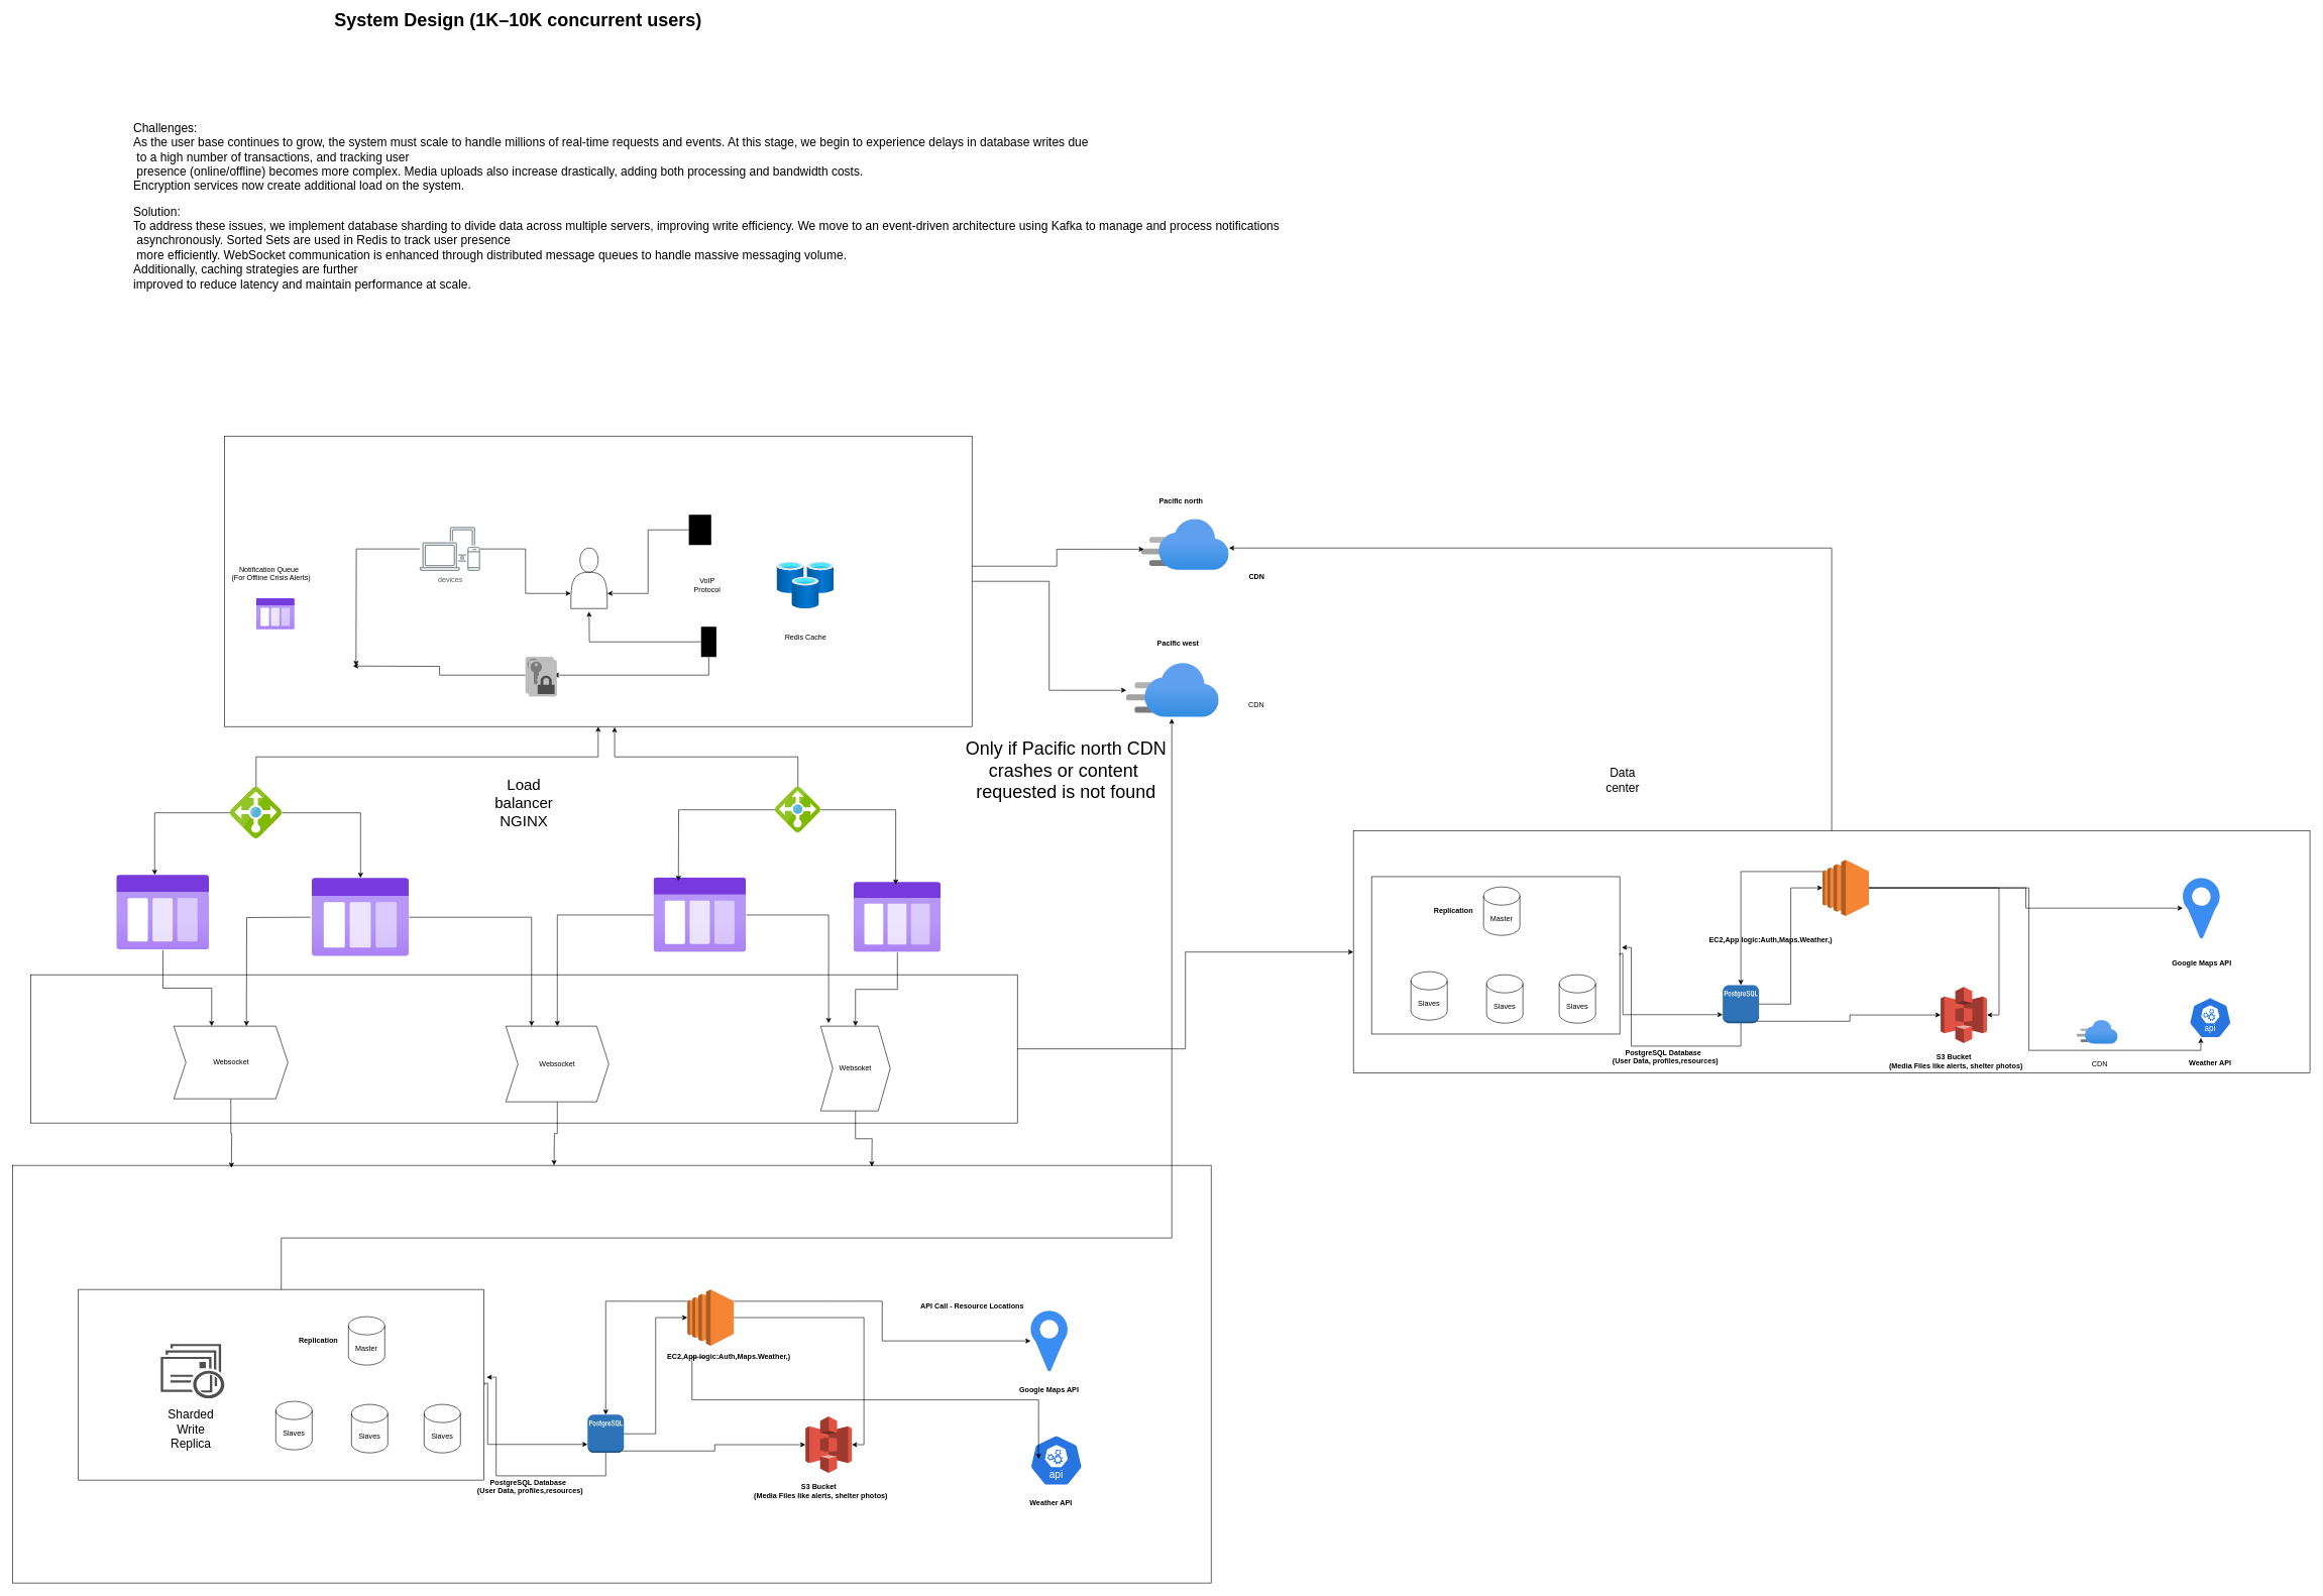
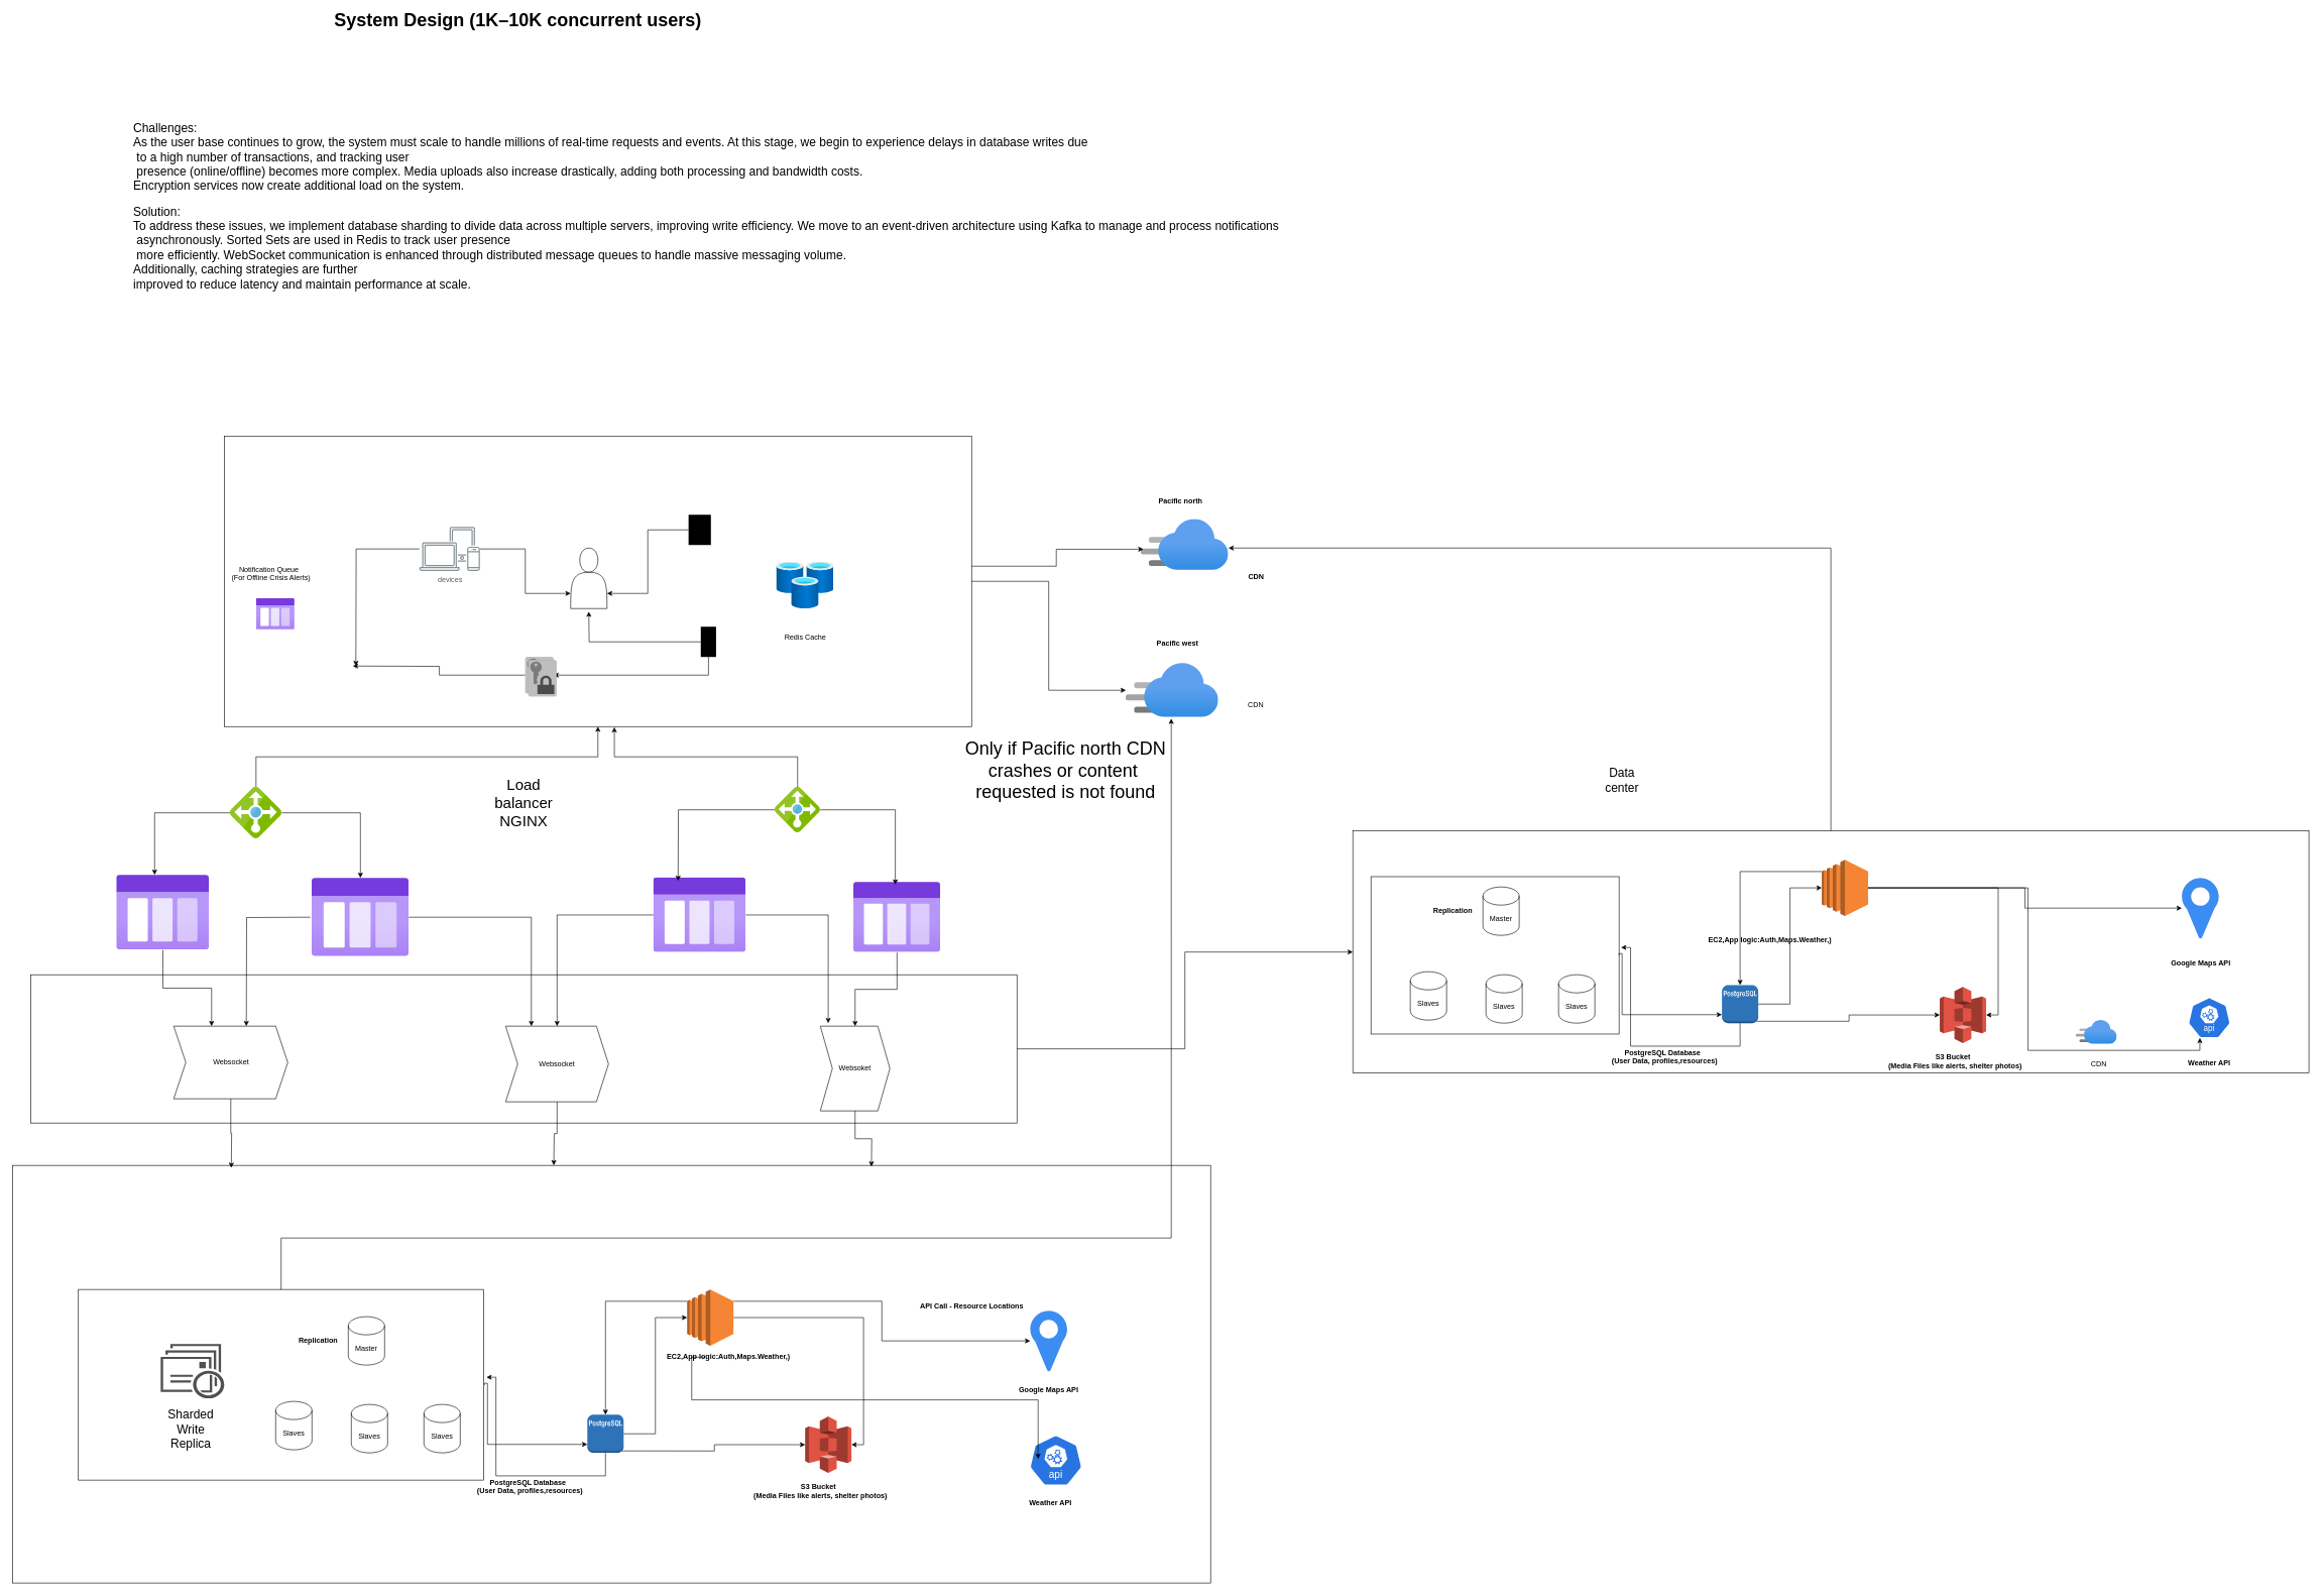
- <mxCell id="19" value="VoIP&lt;div&gt;Protocol&lt;/div&gt;" style="text;html=1;align=center;verticalAlign=middle;whiteSpace=wrap;rounded=0;" vertex="1" parent="1"><mxGeometry x="1137.5" y="951.4" width="60" height="30" as="geometry" /></mxCell>
